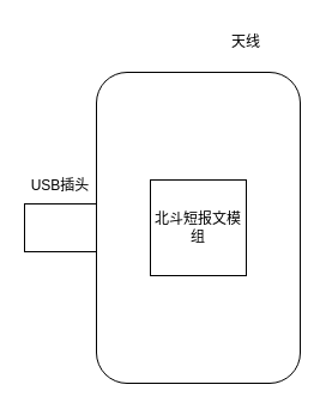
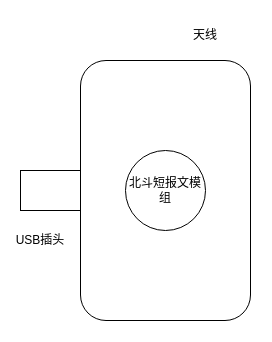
- <mxCell id="4" value="USB插头" style="text;html=1;align=center;verticalAlign=middle;whiteSpace=wrap;rounded=0;" vertex="1" parent="1"><mxGeometry x="20" y="140" width="60" height="30" as="geometry" /></mxCell>
+ <mxCell id="4" value="USB插头" style="text;html=1;align=center;verticalAlign=middle;whiteSpace=wrap;rounded=0;" vertex="1" parent="1"><mxGeometry x="10" y="225" width="60" height="30" as="geometry" /></mxCell>
- <mxCell id="5" value="北斗短报文模组" style="whiteSpace=wrap;html=1;aspect=fixed;" vertex="1" parent="1"><mxGeometry x="125" y="150" width="80" height="80" as="geometry" /></mxCell>
+ <mxCell id="5" value="北斗短报文模组" style="ellipse;whiteSpace=wrap;html=1;aspect=fixed;" vertex="1" parent="1"><mxGeometry x="125" y="150" width="80" height="80" as="geometry" /></mxCell>
